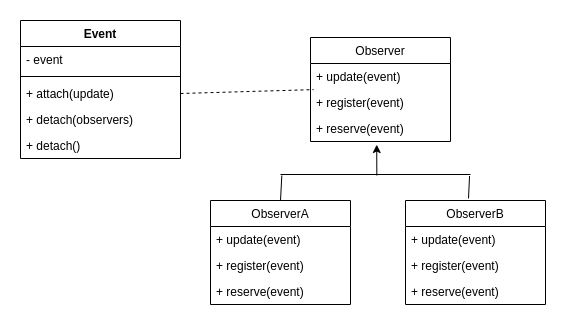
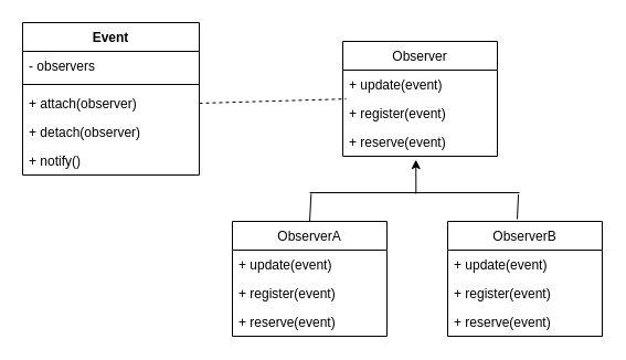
- <mxCell id="3" value="- event" style="text;strokeColor=none;fillColor=none;align=left;verticalAlign=top;spacingLeft=4;spacingRight=4;overflow=hidden;rotatable=0;points=[[0,0.5],[1,0.5]];portConstraint=eastwest;" vertex="1" parent="2"><mxGeometry y="26" width="160" height="26" as="geometry" /></mxCell>
+ <mxCell id="3" value="- observers" style="text;strokeColor=none;fillColor=none;align=left;verticalAlign=top;spacingLeft=4;spacingRight=4;overflow=hidden;rotatable=0;points=[[0,0.5],[1,0.5]];portConstraint=eastwest;" vertex="1" parent="2"><mxGeometry y="26" width="160" height="26" as="geometry" /></mxCell>
- <mxCell id="5" value="+ attach(update)" style="text;strokeColor=none;fillColor=none;align=left;verticalAlign=top;spacingLeft=4;spacingRight=4;overflow=hidden;rotatable=0;points=[[0,0.5],[1,0.5]];portConstraint=eastwest;" vertex="1" parent="2"><mxGeometry y="60" width="160" height="26" as="geometry" /></mxCell>
+ <mxCell id="5" value="+ attach(observer)" style="text;strokeColor=none;fillColor=none;align=left;verticalAlign=top;spacingLeft=4;spacingRight=4;overflow=hidden;rotatable=0;points=[[0,0.5],[1,0.5]];portConstraint=eastwest;" vertex="1" parent="2"><mxGeometry y="60" width="160" height="26" as="geometry" /></mxCell>
- <mxCell id="6" value="+ detach(observers)" style="text;strokeColor=none;fillColor=none;align=left;verticalAlign=top;spacingLeft=4;spacingRight=4;overflow=hidden;rotatable=0;points=[[0,0.5],[1,0.5]];portConstraint=eastwest;" vertex="1" parent="2"><mxGeometry y="86" width="160" height="26" as="geometry" /></mxCell>
+ <mxCell id="6" value="+ detach(observer)" style="text;strokeColor=none;fillColor=none;align=left;verticalAlign=top;spacingLeft=4;spacingRight=4;overflow=hidden;rotatable=0;points=[[0,0.5],[1,0.5]];portConstraint=eastwest;" vertex="1" parent="2"><mxGeometry y="86" width="160" height="26" as="geometry" /></mxCell>
- <mxCell id="7" value="+ detach()" style="text;strokeColor=none;fillColor=none;align=left;verticalAlign=top;spacingLeft=4;spacingRight=4;overflow=hidden;rotatable=0;points=[[0,0.5],[1,0.5]];portConstraint=eastwest;" vertex="1" parent="2"><mxGeometry y="112" width="160" height="26" as="geometry" /></mxCell>
+ <mxCell id="7" value="+ notify()" style="text;strokeColor=none;fillColor=none;align=left;verticalAlign=top;spacingLeft=4;spacingRight=4;overflow=hidden;rotatable=0;points=[[0,0.5],[1,0.5]];portConstraint=eastwest;" vertex="1" parent="2"><mxGeometry y="112" width="160" height="26" as="geometry" /></mxCell>
